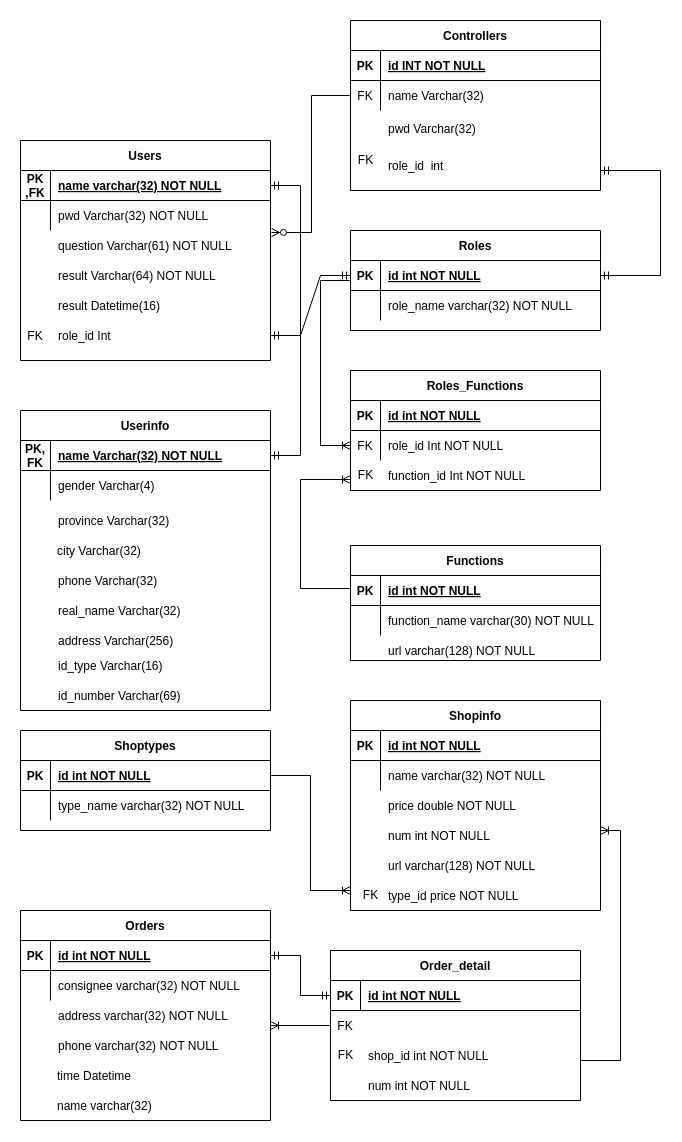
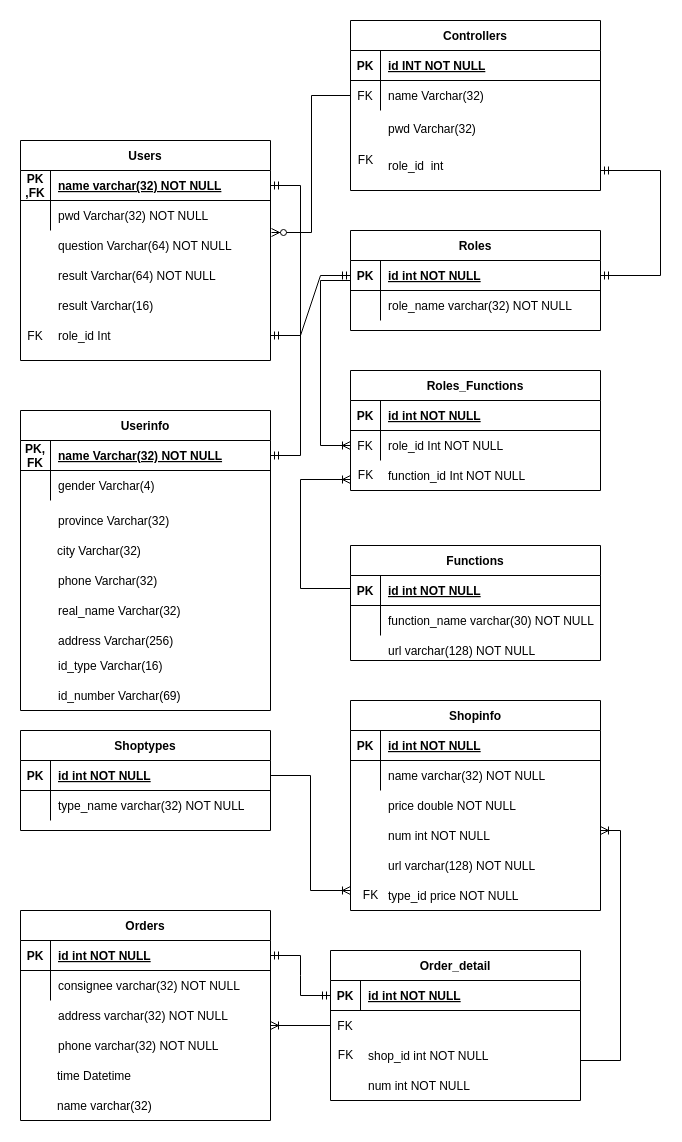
- <mxCell id="11" value="question Varchar(61) NOT NULL" style="shape=partialRectangle;overflow=hidden;connectable=0;fillColor=none;top=0;left=0;bottom=0;right=0;align=left;spacingLeft=6;" vertex="1" parent="9"><mxGeometry x="30" width="220" height="30" as="geometry"><mxRectangle width="220" height="30" as="alternateBounds" /></mxGeometry></mxCell>
+ <mxCell id="11" value="question Varchar(64) NOT NULL" style="shape=partialRectangle;overflow=hidden;connectable=0;fillColor=none;top=0;left=0;bottom=0;right=0;align=left;spacingLeft=6;" vertex="1" parent="9"><mxGeometry x="30" width="220" height="30" as="geometry"><mxRectangle width="220" height="30" as="alternateBounds" /></mxGeometry></mxCell>
- <mxCell id="17" value="result Datetime(16)" style="shape=partialRectangle;overflow=hidden;connectable=0;fillColor=none;top=0;left=0;bottom=0;right=0;align=left;spacingLeft=6;" vertex="1" parent="15"><mxGeometry x="30" width="220" height="30" as="geometry"><mxRectangle width="220" height="30" as="alternateBounds" /></mxGeometry></mxCell>
+ <mxCell id="17" value="result Varchar(16)" style="shape=partialRectangle;overflow=hidden;connectable=0;fillColor=none;top=0;left=0;bottom=0;right=0;align=left;spacingLeft=6;" vertex="1" parent="15"><mxGeometry x="30" width="220" height="30" as="geometry"><mxRectangle width="220" height="30" as="alternateBounds" /></mxGeometry></mxCell>
